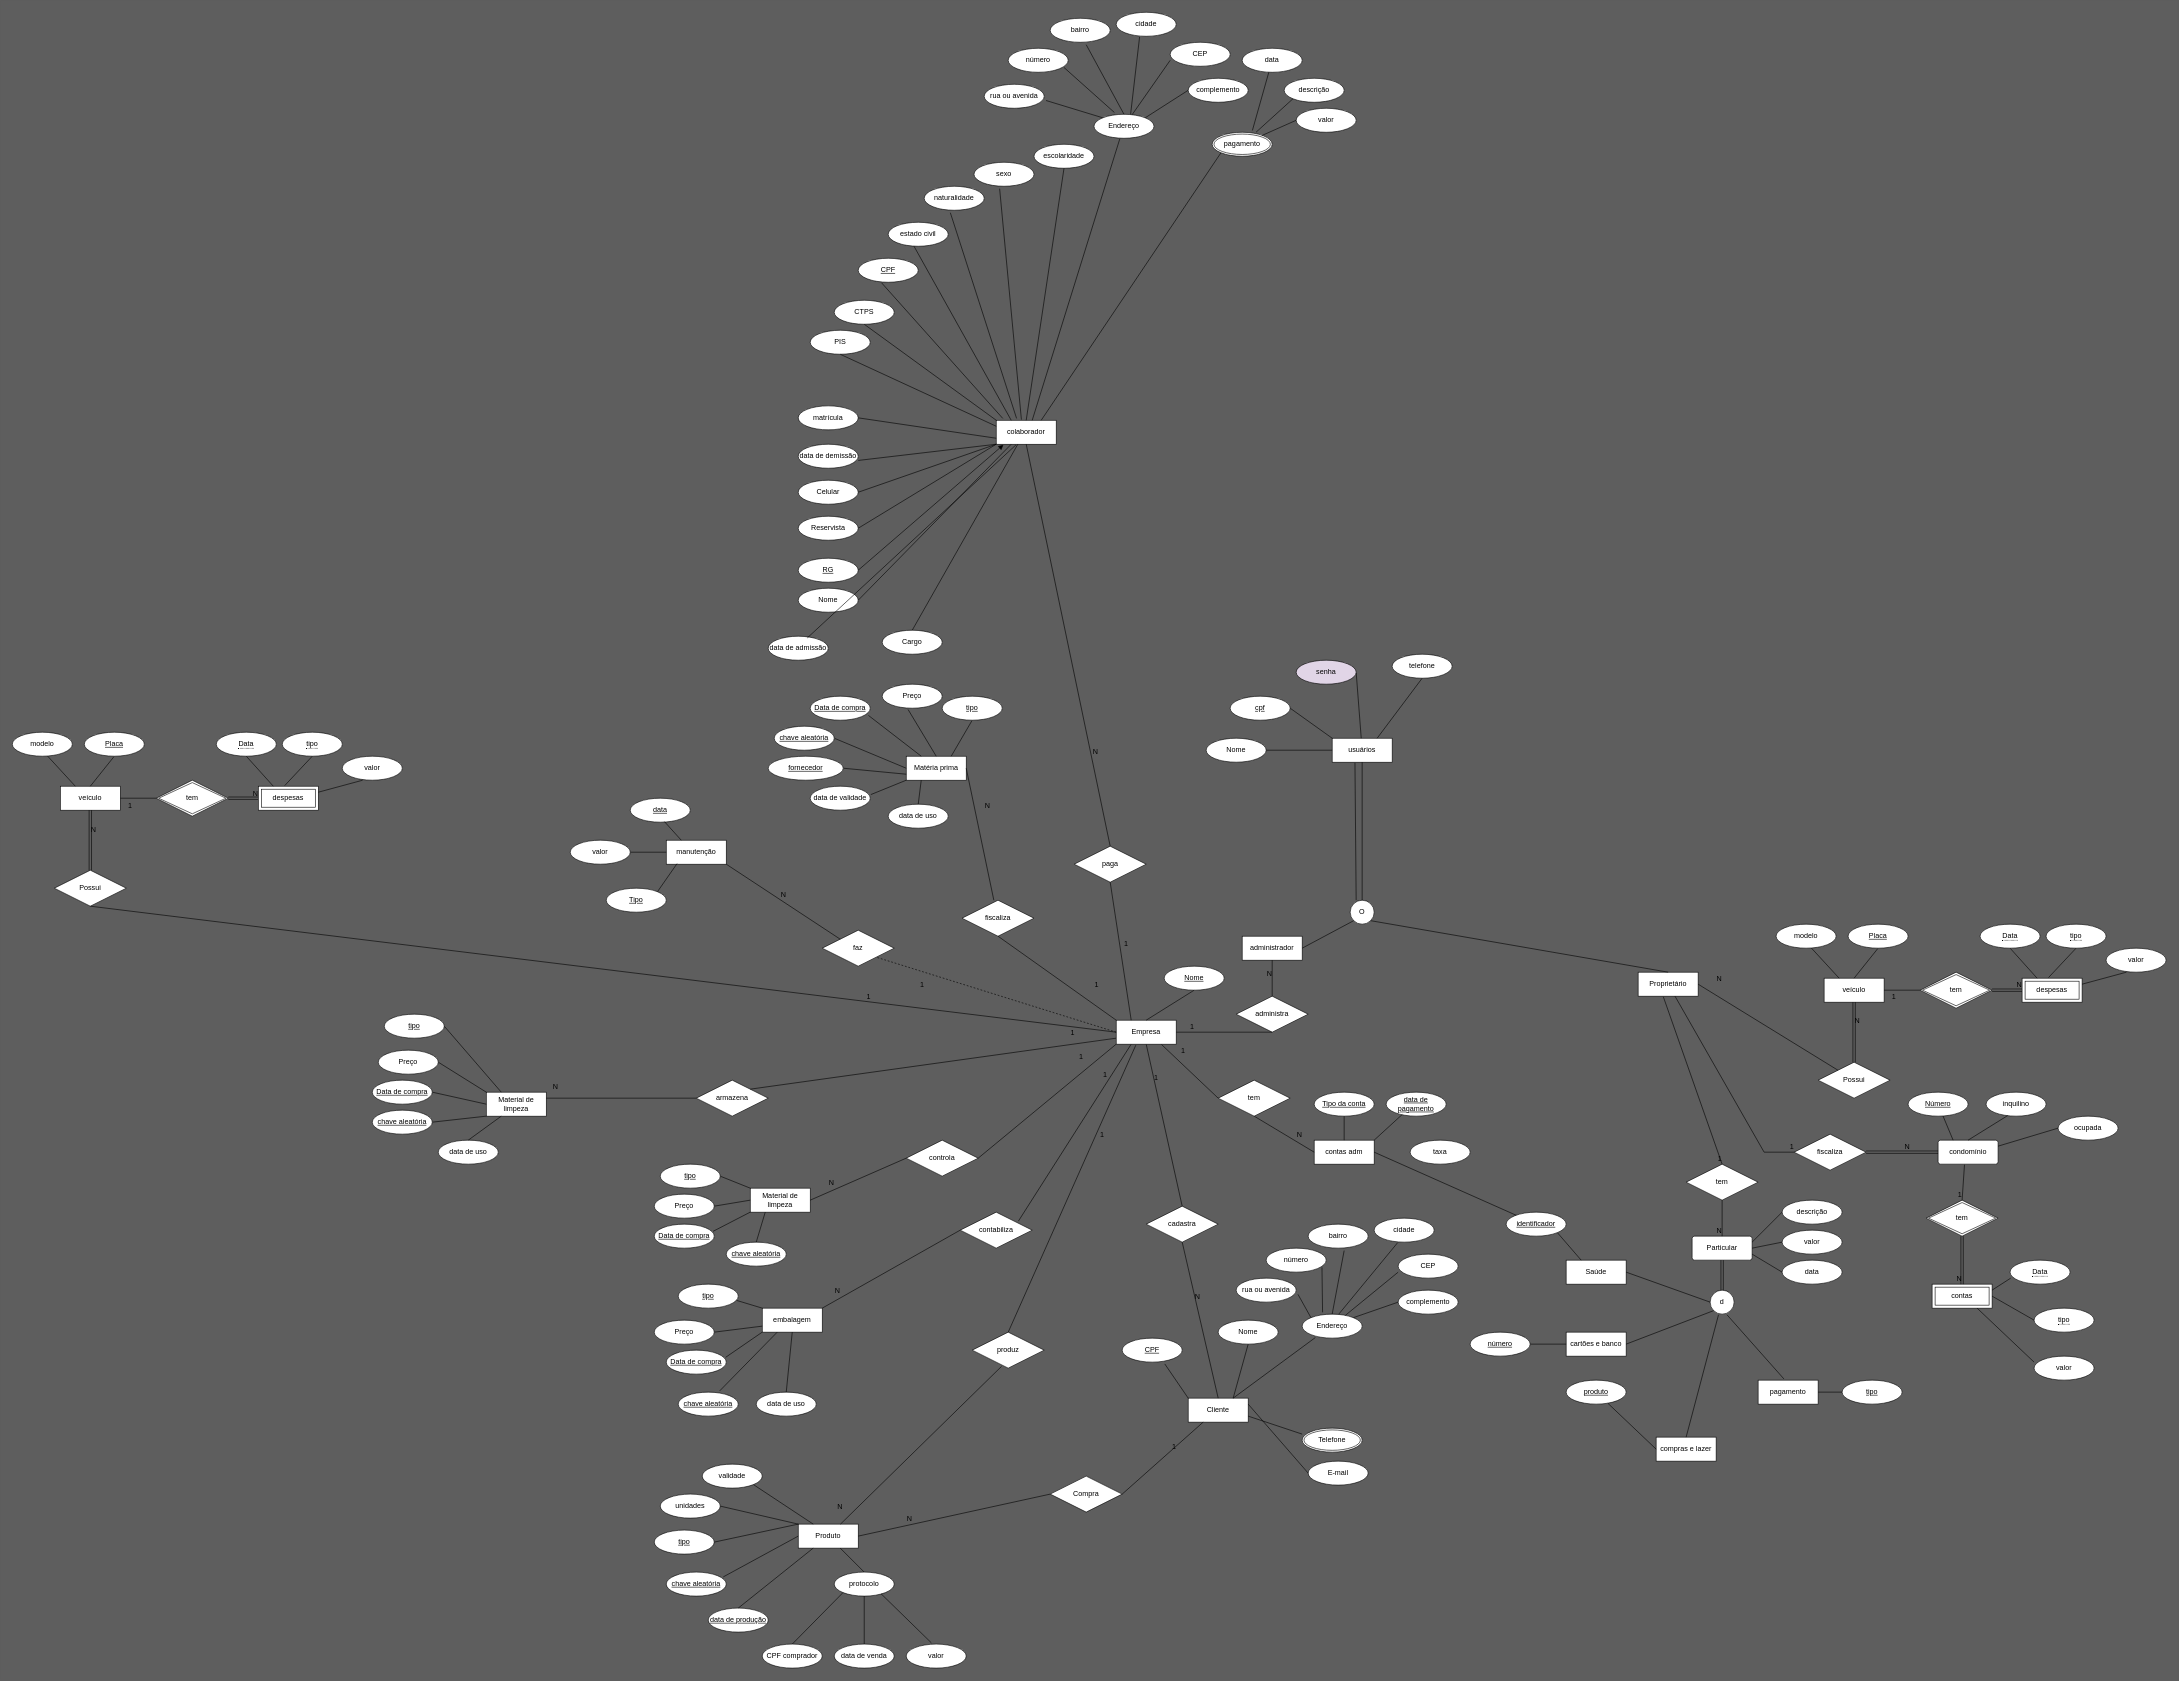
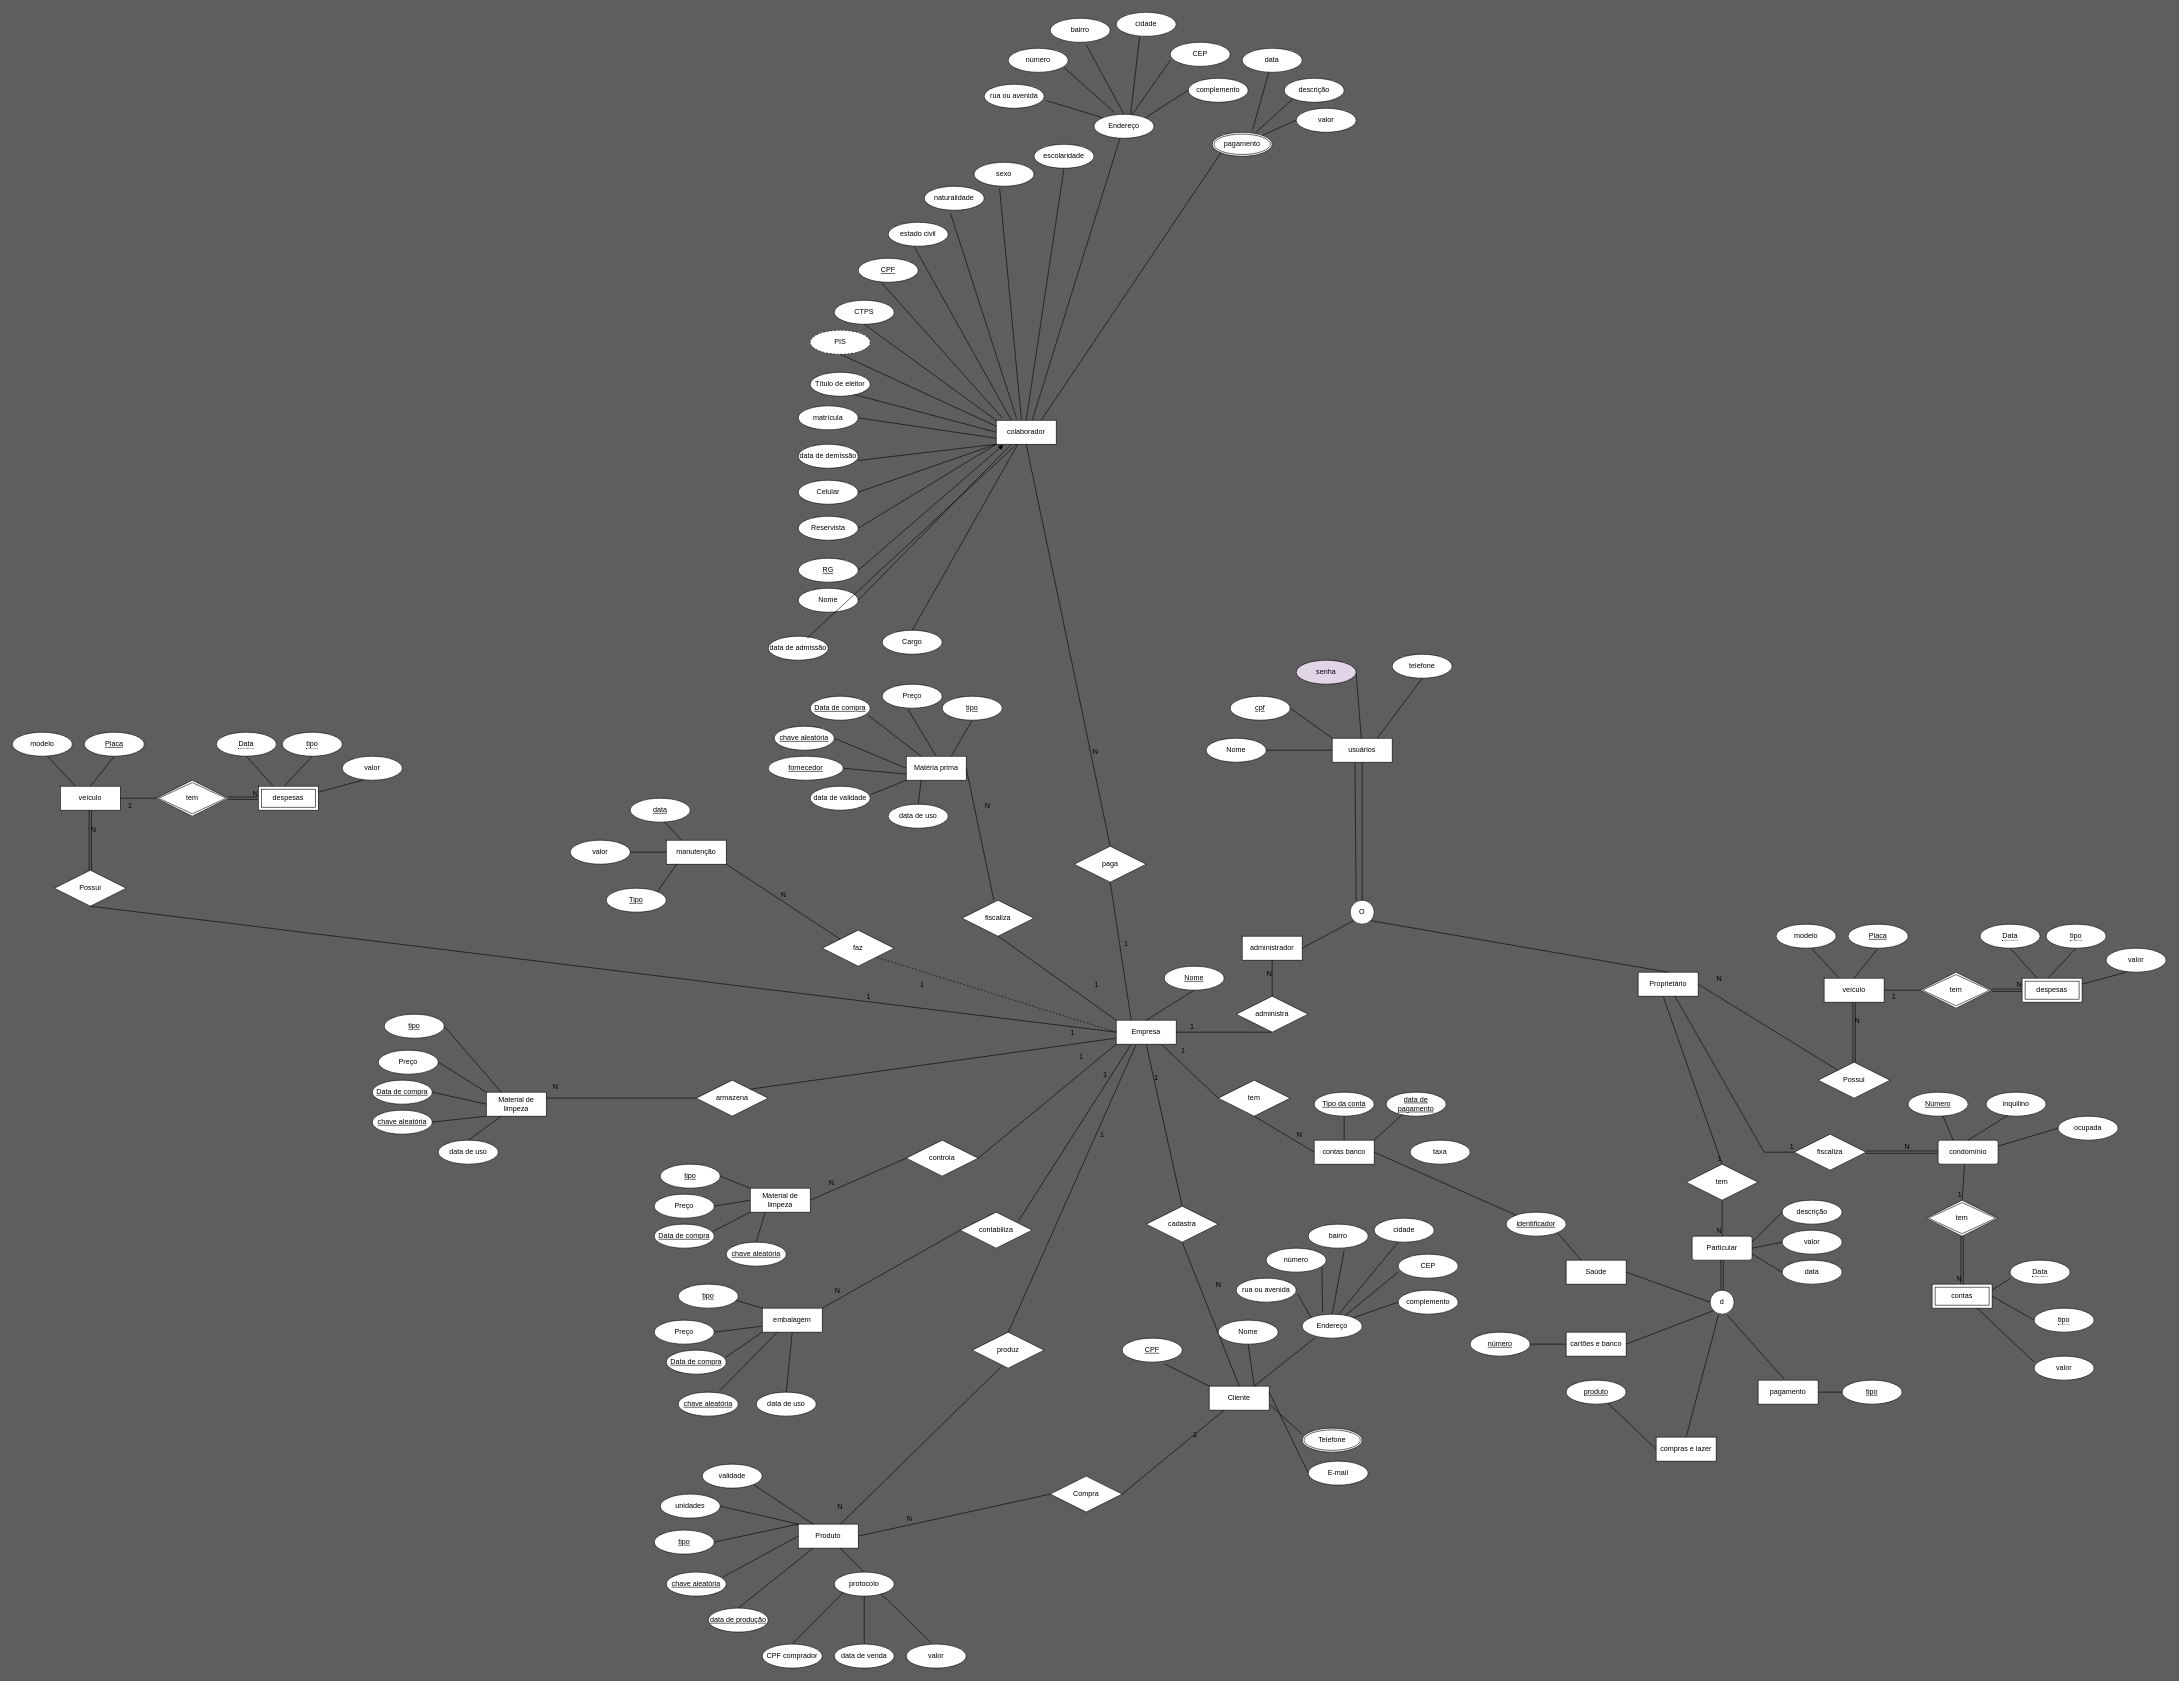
- <mxCell id="269" value="PIS" style="ellipse;whiteSpace=wrap;html=1;align=center;" vertex="1" parent="1"><mxGeometry x="1350" y="550" width="100" height="40" as="geometry" /></mxCell>
+ <mxCell id="269" value="PIS" style="ellipse;whiteSpace=wrap;html=1;align=center;dashed=1;" vertex="1" parent="1"><mxGeometry x="1350" y="550" width="100" height="40" as="geometry" /></mxCell>
+ <mxCell id="270" value="Título de eleitor" style="ellipse;whiteSpace=wrap;html=1;align=center;" vertex="1" parent="1"><mxGeometry x="1350" y="620" width="100" height="40" as="geometry" /></mxCell>
+ <mxCell id="284" value="" style="endArrow=none;html=1;rounded=0;exitX=0.73;exitY=0.925;exitDx=0;exitDy=0;exitPerimeter=0;entryX=0;entryY=0.5;entryDx=0;entryDy=0;" edge="1" parent="1" source="270" target="262"><mxGeometry relative="1" as="geometry"><mxPoint x="1820" y="880" as="sourcePoint" /><mxPoint x="1980" y="880" as="targetPoint" /></mxGeometry></mxCell>
- <mxCell id="202" value="contas adm" style="whiteSpace=wrap;html=1;align=center;" parent="1" vertex="1"><mxGeometry x="2190" y="1900" width="100" height="40" as="geometry" /></mxCell>
+ <mxCell id="202" value="contas banco" style="whiteSpace=wrap;html=1;align=center;" parent="1" vertex="1"><mxGeometry x="2190" y="1900" width="100" height="40" as="geometry" /></mxCell>
- <mxCell id="178" value="Cliente" style="whiteSpace=wrap;html=1;align=center;" parent="1" vertex="1"><mxGeometry x="1980" y="2330" width="100" height="40" as="geometry" /></mxCell>
+ <mxCell id="178" value="Cliente" style="whiteSpace=wrap;html=1;align=center;" parent="1" vertex="1"><mxGeometry x="2015" y="2310" width="100" height="40" as="geometry" /></mxCell>
